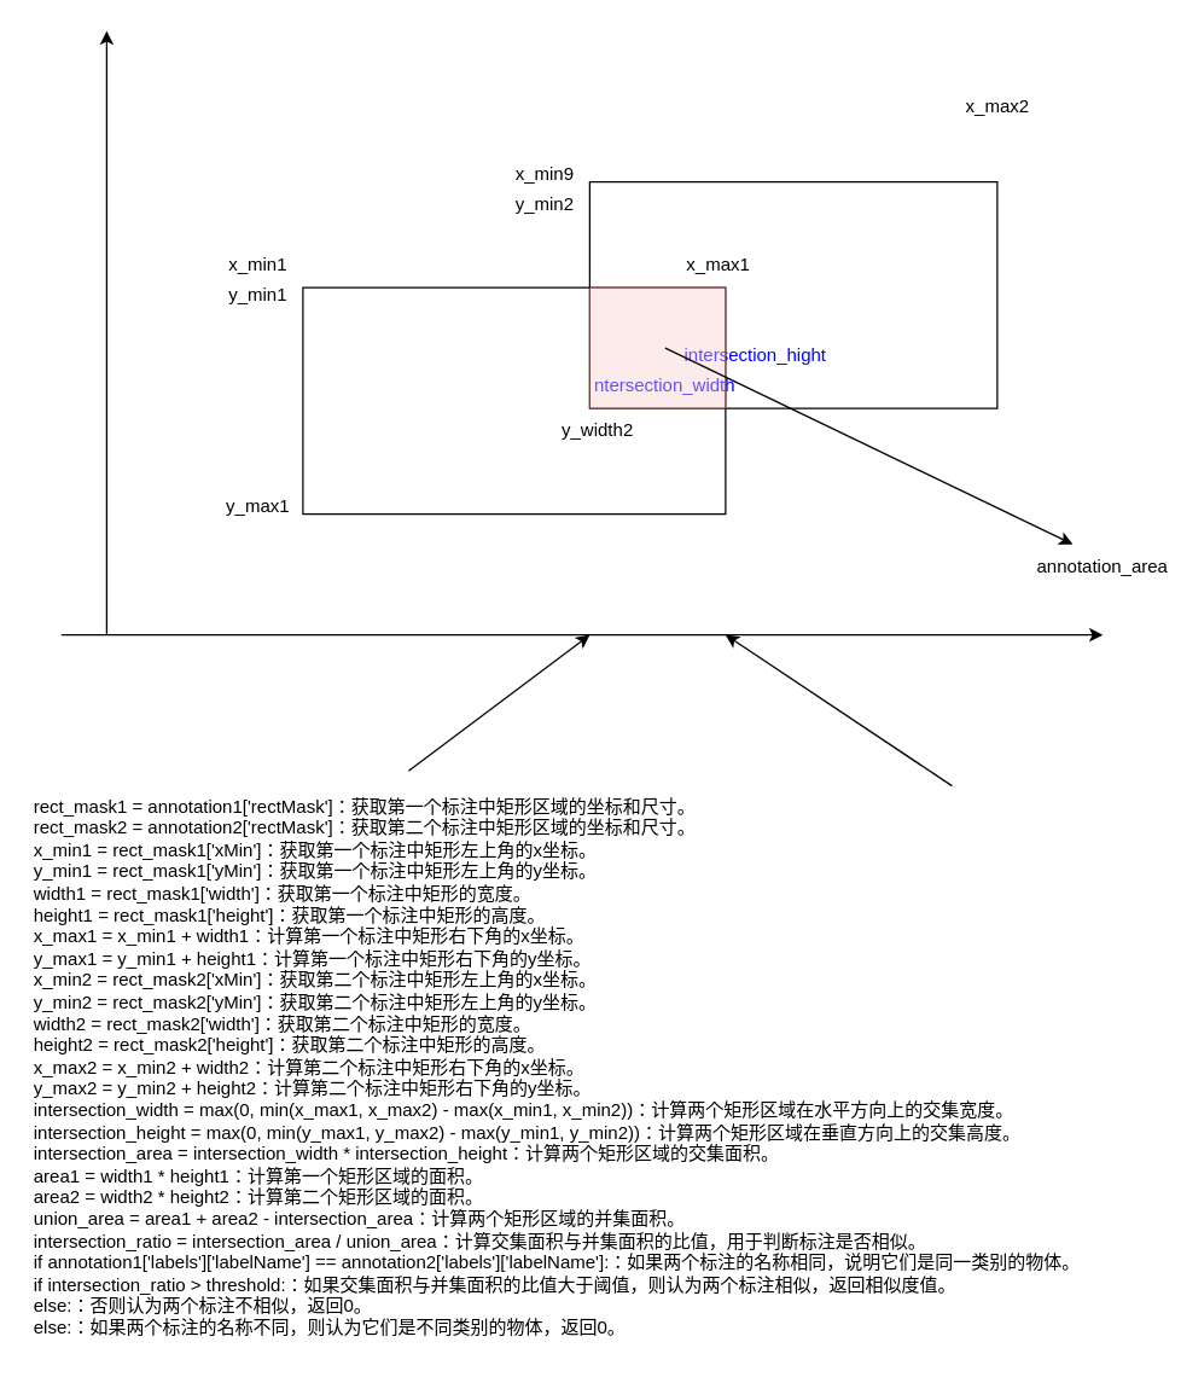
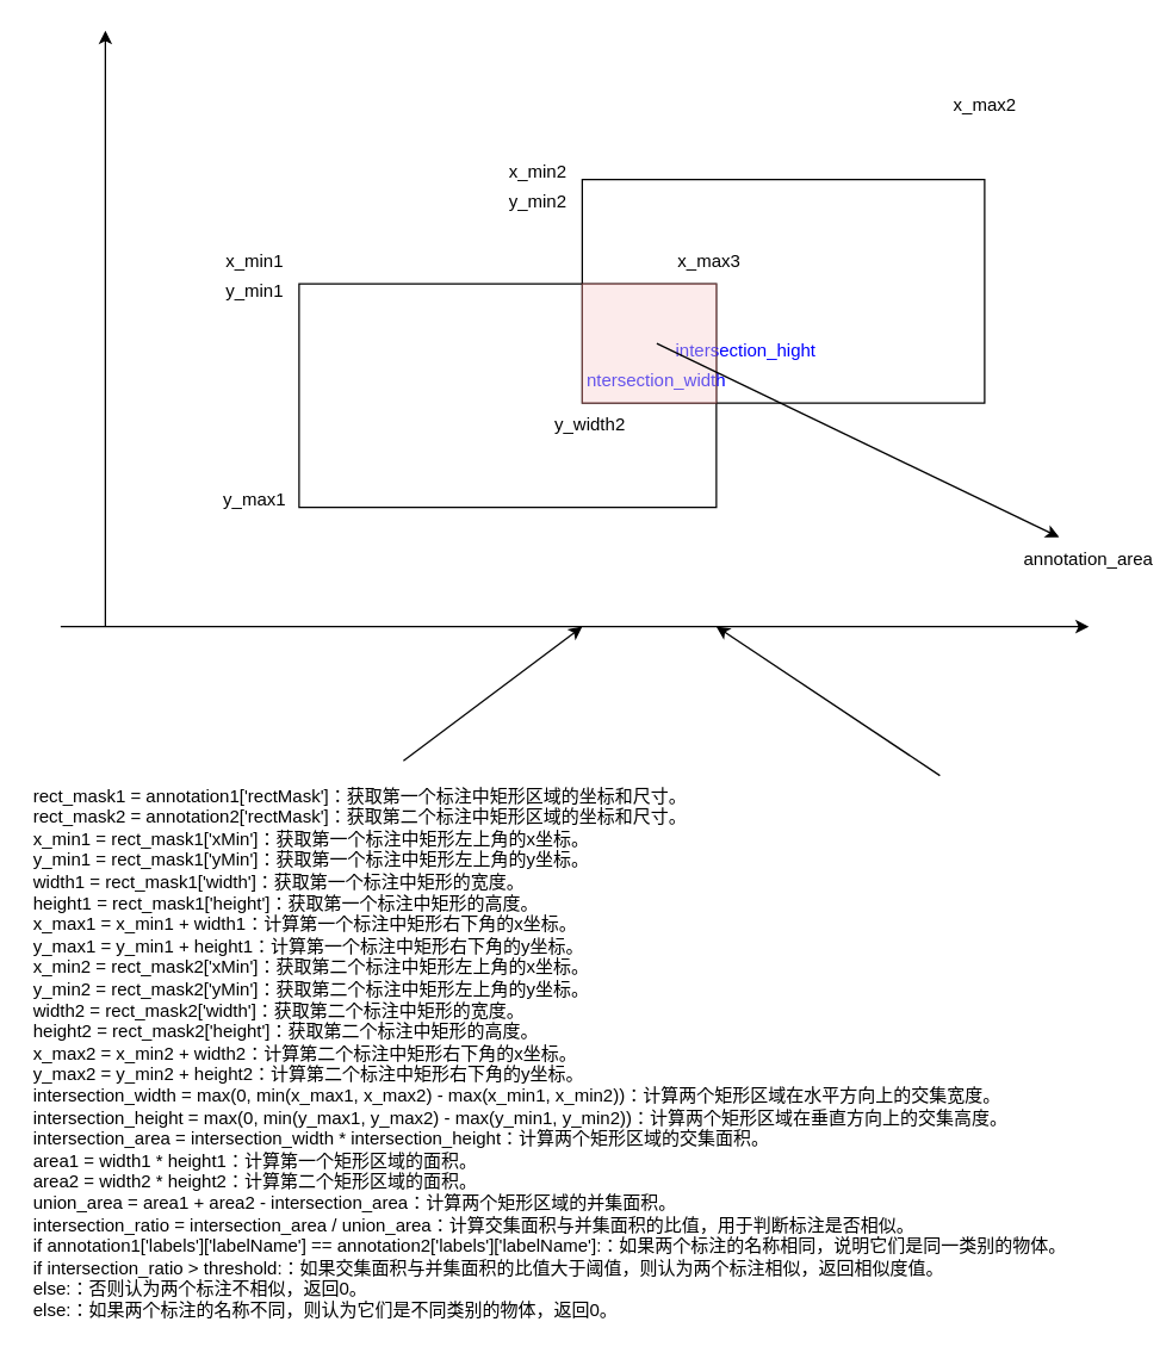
- <mxCell id="9" value="x_min9" style="text;html=1;align=center;verticalAlign=middle;resizable=0;points=[];autosize=1;strokeColor=none;fillColor=none;" vertex="1" parent="1"><mxGeometry x="330" width="60" height="30" as="geometry" y="100" /></mxCell>
+ <mxCell id="9" value="x_min2" style="text;html=1;align=center;verticalAlign=middle;resizable=0;points=[];autosize=1;strokeColor=none;fillColor=none;" vertex="1" parent="1"><mxGeometry x="330" width="60" height="30" as="geometry" y="100" /></mxCell>
- <mxCell id="7" value="x_max1" style="text;html=1;align=center;verticalAlign=middle;resizable=0;points=[];autosize=1;strokeColor=none;fillColor=none;" vertex="1" parent="1"><mxGeometry x="440" y="160" width="70" height="30" as="geometry" /></mxCell>
+ <mxCell id="7" value="x_max3" style="text;html=1;align=center;verticalAlign=middle;resizable=0;points=[];autosize=1;strokeColor=none;fillColor=none;" vertex="1" parent="1"><mxGeometry x="440" y="160" width="70" height="30" as="geometry" /></mxCell>
